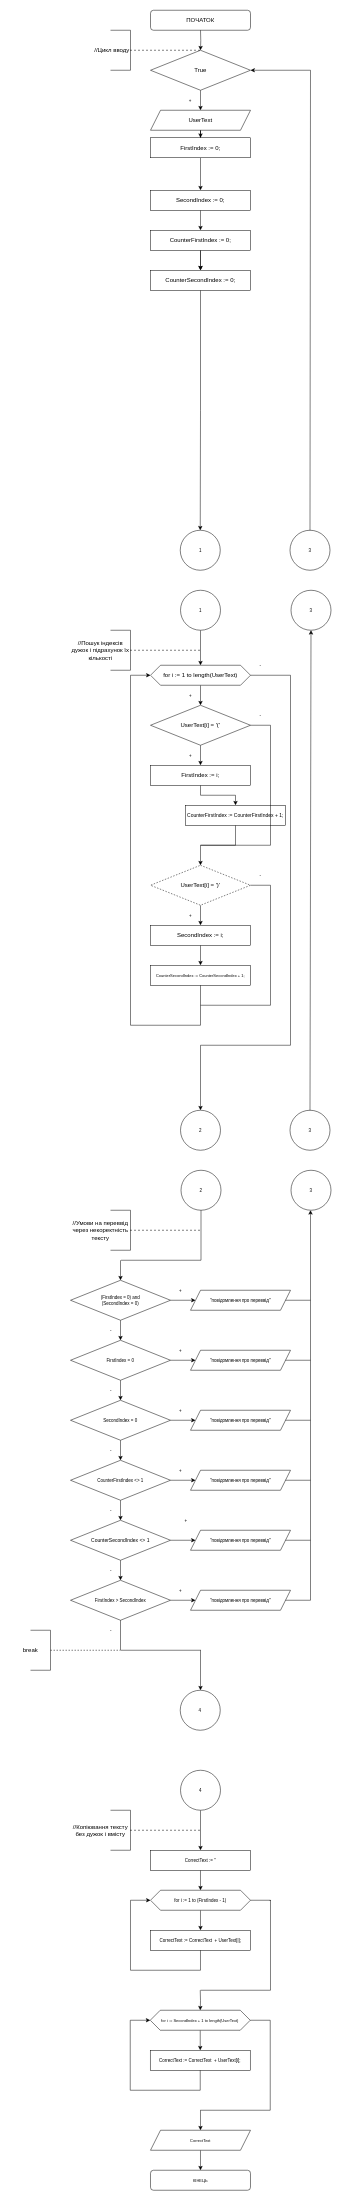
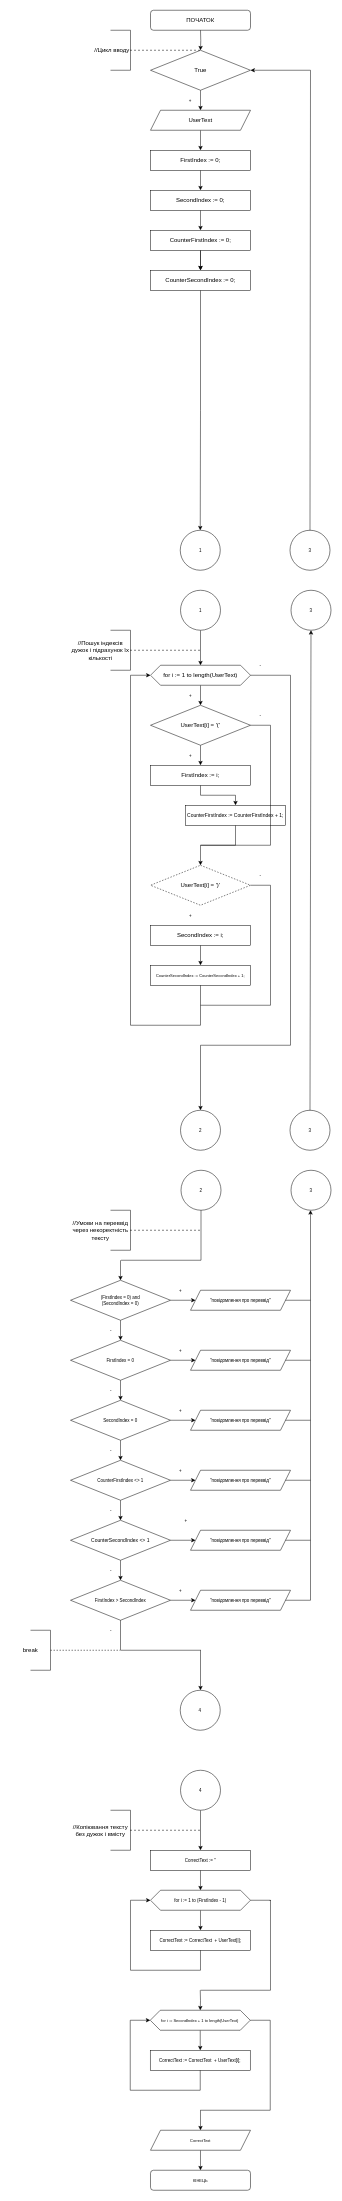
- <mxCell id="8" value="FirstIndex&amp;nbsp;:= 0;" style="rounded=0;whiteSpace=wrap;html=1;" parent="1" vertex="1"><mxGeometry x="300" y="275" width="200" height="40" as="geometry" /></mxCell>
+ <mxCell id="8" value="FirstIndex&amp;nbsp;:= 0;" style="rounded=0;whiteSpace=wrap;html=1;" parent="1" vertex="1"><mxGeometry x="300" y="300" width="200" height="40" as="geometry" /></mxCell>
- <mxCell id="24" value="" style="edgeStyle=orthogonalEdgeStyle;rounded=0;orthogonalLoop=1;jettySize=auto;html=1;fontSize=10;" parent="1" source="25" target="27" edge="1"><mxGeometry relative="1" as="geometry" /></mxCell>
